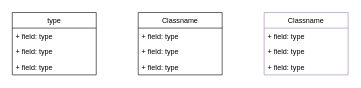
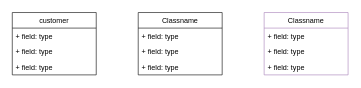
- <mxCell id="2" value="type" style="swimlane;fontStyle=0;childLayout=stackLayout;horizontal=1;startSize=26;fillColor=none;horizontalStack=0;resizeParent=1;resizeParentMax=0;resizeLast=0;collapsible=1;marginBottom=0;" vertex="1" parent="1"><mxGeometry x="20" y="20" width="140" height="104" as="geometry" /></mxCell>
+ <mxCell id="2" value="customer" style="swimlane;fontStyle=0;childLayout=stackLayout;horizontal=1;startSize=26;fillColor=none;horizontalStack=0;resizeParent=1;resizeParentMax=0;resizeLast=0;collapsible=1;marginBottom=0;" vertex="1" parent="1"><mxGeometry x="20" y="20" width="140" height="104" as="geometry" /></mxCell>
